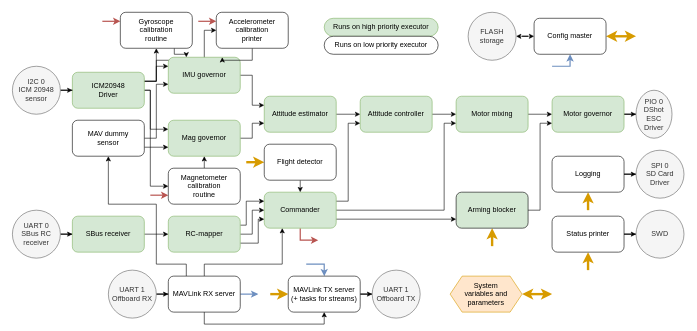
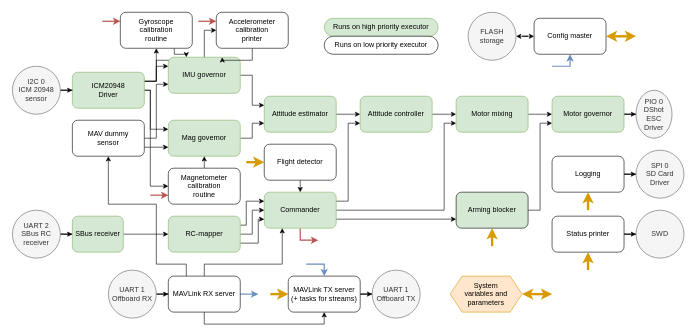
- <mxCell id="65" value="UART 0&lt;br&gt;SBus RC&lt;br&gt;receiver" style="ellipse;whiteSpace=wrap;html=1;aspect=fixed;fillColor=#f5f5f5;fontColor=#333333;strokeColor=#666666;" vertex="1" parent="1"><mxGeometry x="20" y="350" width="80" height="80" as="geometry" /></mxCell>
+ <mxCell id="65" value="UART 2&lt;br&gt;SBus RC&lt;br&gt;receiver" style="ellipse;whiteSpace=wrap;html=1;aspect=fixed;fillColor=#f5f5f5;fontColor=#333333;strokeColor=#666666;" vertex="1" parent="1"><mxGeometry x="20" y="350" width="80" height="80" as="geometry" /></mxCell>
- <mxCell id="67" value="SBus receiver" style="rounded=1;whiteSpace=wrap;html=1;fillColor=#d5e8d4;strokeColor=#82b366;" vertex="1" parent="1"><mxGeometry x="120" y="360" width="120" height="60" as="geometry" /></mxCell>
+ <mxCell id="67" value="SBus receiver" style="rounded=1;whiteSpace=wrap;html=1;fillColor=#d5e8d4;strokeColor=#82b366;" vertex="1" parent="1"><mxGeometry x="120" y="360" width="85" height="60" as="geometry" /></mxCell>
